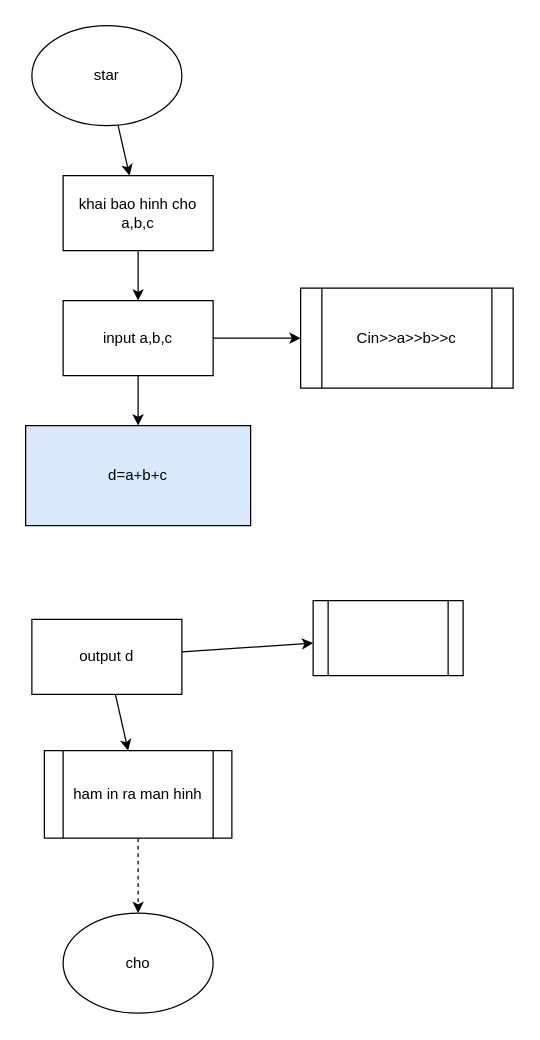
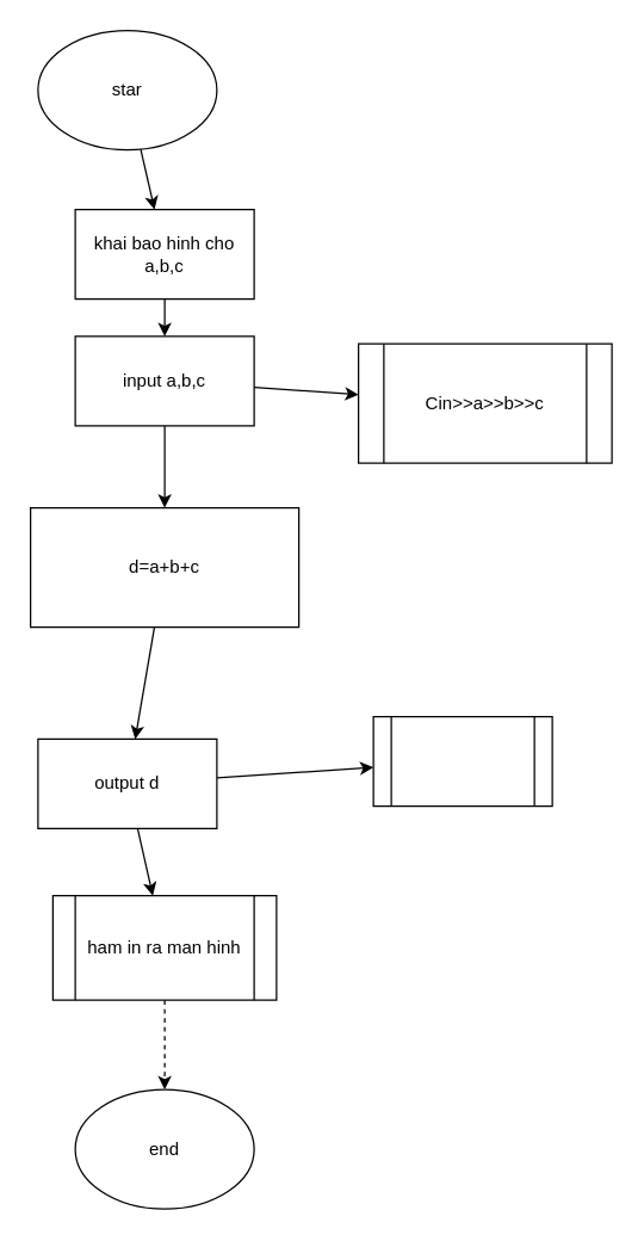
- <mxCell id="8" value="input a,b,c" style="rounded=0;whiteSpace=wrap;html=1;" vertex="1" parent="1"><mxGeometry x="50" y="240" width="120" height="60" as="geometry" /></mxCell>
+ <mxCell id="8" value="input a,b,c" style="rounded=0;whiteSpace=wrap;html=1;" vertex="1" parent="1"><mxGeometry x="50" y="225" width="120" height="60" as="geometry" /></mxCell>
- <mxCell id="10" value="d=a+b+c" style="rounded=0;whiteSpace=wrap;html=1;fillColor=#dae8fc;" vertex="1" parent="1"><mxGeometry x="20" y="340" width="180" height="80" as="geometry" /></mxCell>
+ <mxCell id="10" value="d=a+b+c" style="rounded=0;whiteSpace=wrap;html=1;" vertex="1" parent="1"><mxGeometry x="20" y="340" width="180" height="80" as="geometry" /></mxCell>
+ <mxCell id="9" value="" style="edgeStyle=none;html=1;" edge="1" parent="1" source="10" target="13"><mxGeometry relative="1" as="geometry" /></mxCell>
- <mxCell id="17" value="cho&lt;br&gt;" style="ellipse;whiteSpace=wrap;html=1;" vertex="1" parent="1"><mxGeometry x="50" y="730" width="120" height="80" as="geometry" /></mxCell>
+ <mxCell id="17" value="end&lt;br&gt;" style="ellipse;whiteSpace=wrap;html=1;" vertex="1" parent="1"><mxGeometry x="50" y="730" width="120" height="80" as="geometry" /></mxCell>
